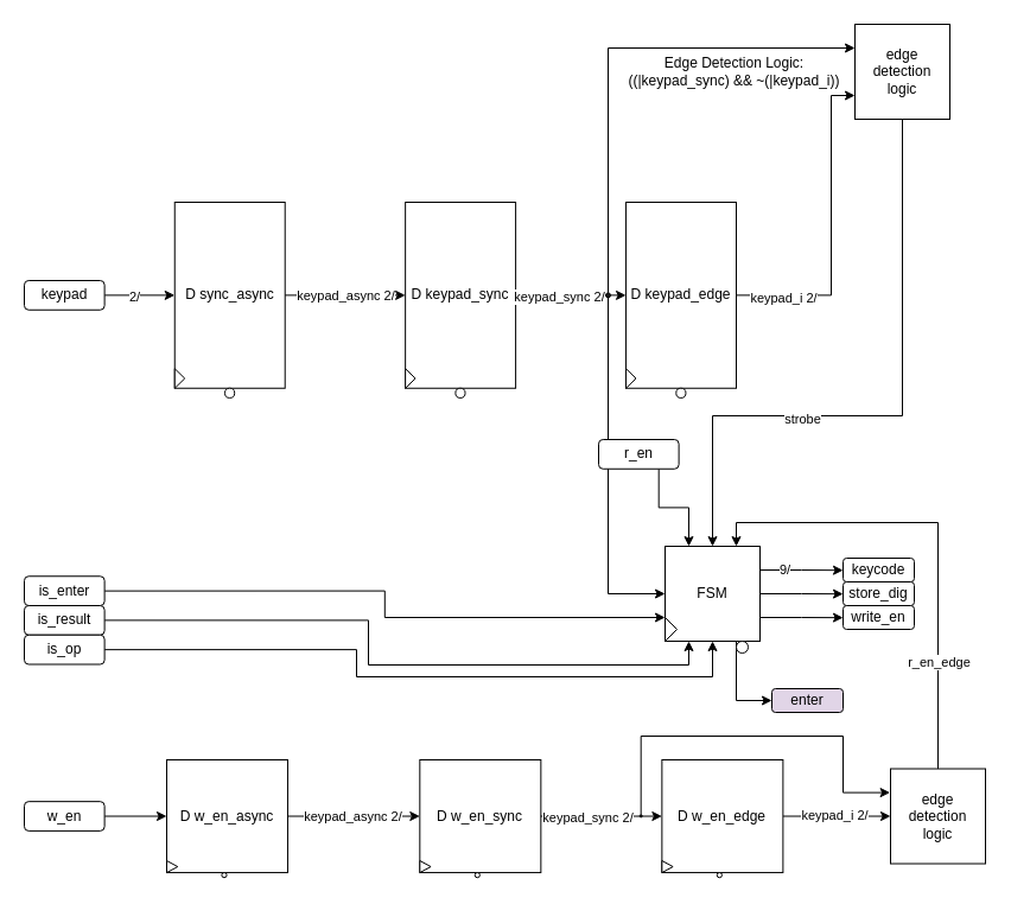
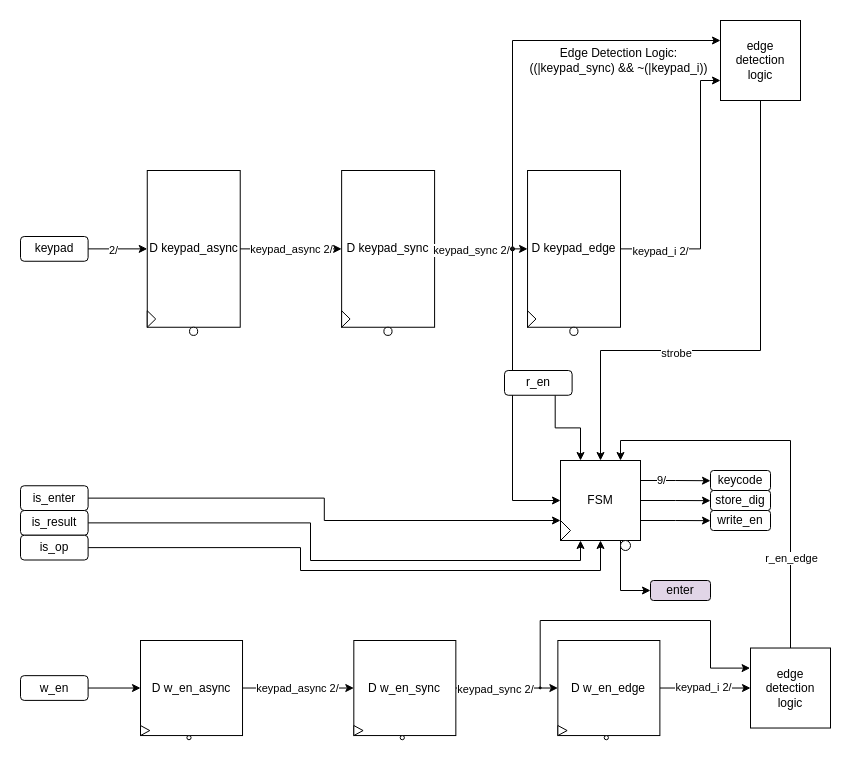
- <mxCell id="2" value="D sync_async" style="rounded=0;whiteSpace=wrap;html=1;" parent="1" vertex="1"><mxGeometry x="146.761" y="170" width="92.958" height="156.75" as="geometry" /></mxCell>
+ <mxCell id="2" value="D keypad_async" style="rounded=0;whiteSpace=wrap;html=1;" parent="1" vertex="1"><mxGeometry x="146.761" y="170" width="92.958" height="156.75" as="geometry" /></mxCell>
